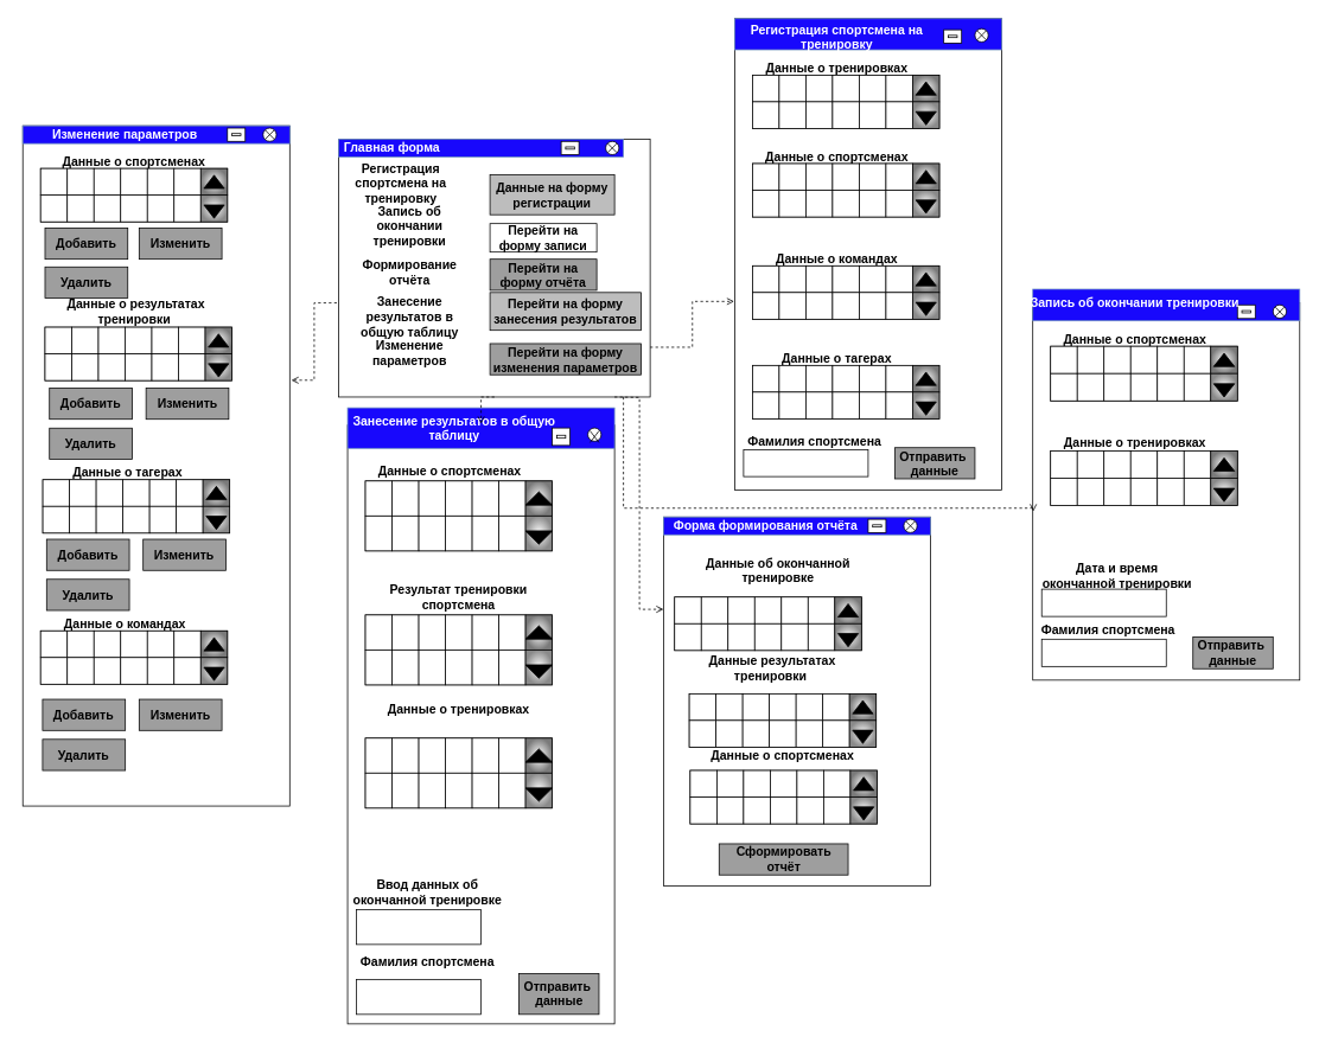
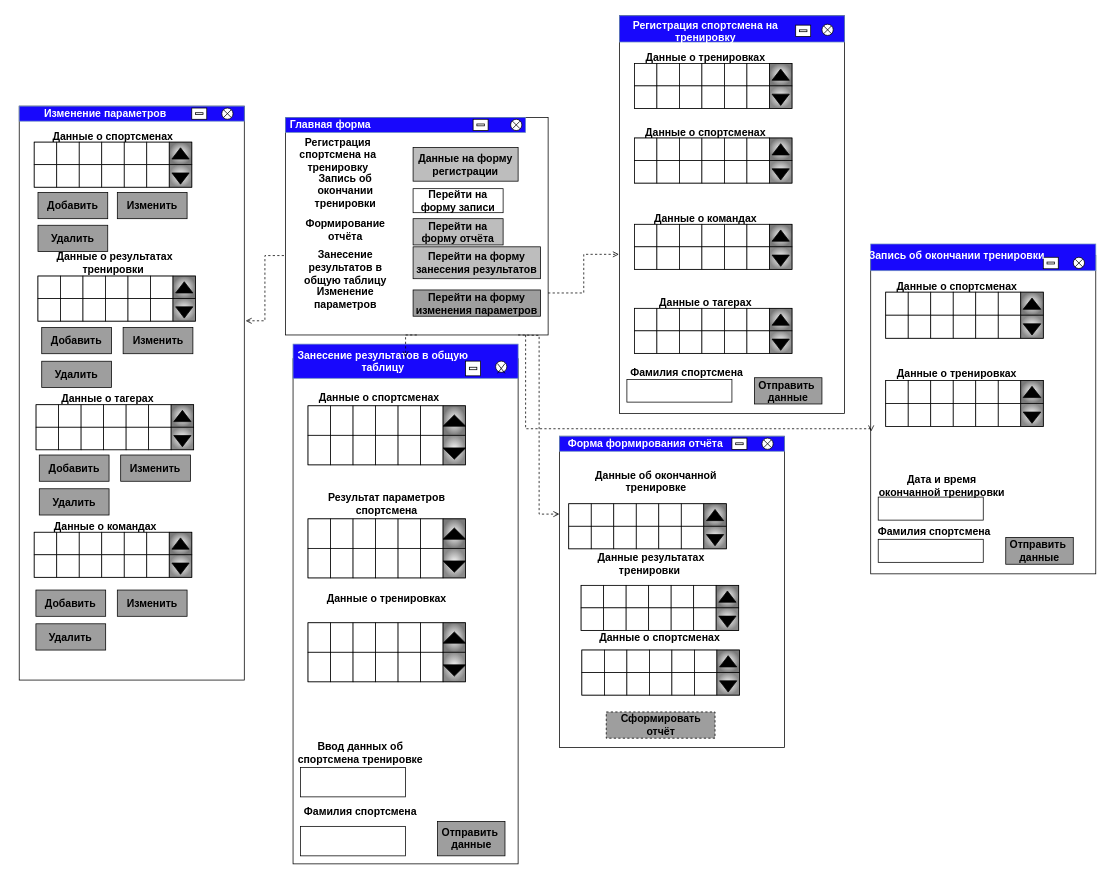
- <mxCell id="9" value="Перейти на форму отчёта" style="rounded=0;whiteSpace=wrap;html=1;fillColor=#9e9e9e;fontSize=14;fontStyle=1;" parent="2" vertex="1"><mxGeometry x="180" y="140" width="120" height="35" as="geometry" /></mxCell>
+ <mxCell id="9" value="Перейти на форму отчёта" style="rounded=0;whiteSpace=wrap;html=1;fillColor=#BDBDBD;fontSize=14;fontStyle=1" parent="2" vertex="1"><mxGeometry x="180" y="140" width="120" height="35" as="geometry" /></mxCell>
- <mxCell id="164" value="Результат тренировки спортсмена" style="text;html=1;strokeColor=none;fillColor=none;align=center;verticalAlign=middle;whiteSpace=wrap;rounded=0;fontSize=14;fontStyle=1" parent="135" vertex="1"><mxGeometry x="30" y="180.824" width="210" height="39.311" as="geometry" /></mxCell>
+ <mxCell id="164" value="Результат параметров спортсмена" style="text;html=1;strokeColor=none;fillColor=none;align=center;verticalAlign=middle;whiteSpace=wrap;rounded=0;fontSize=14;fontStyle=1" parent="135" vertex="1"><mxGeometry x="30" y="180.824" width="210" height="39.311" as="geometry" /></mxCell>
- <mxCell id="269" value="Сформировать отчёт" style="rounded=0;whiteSpace=wrap;html=1;fillColor=#9E9E9E;fontSize=14;fontStyle=1" parent="1" vertex="1"><mxGeometry x="807.5" y="948.5" width="145" height="35" as="geometry" /></mxCell>
+ <mxCell id="269" value="Сформировать отчёт" style="rounded=0;whiteSpace=wrap;html=1;fillColor=#9E9E9E;fontSize=14;fontStyle=1;dashed=1;" parent="1" vertex="1"><mxGeometry x="807.5" y="948.5" width="145" height="35" as="geometry" /></mxCell>
- <mxCell id="204" value="Ввод данных об окончанной тренировке" style="text;html=1;strokeColor=none;fillColor=none;align=center;verticalAlign=middle;whiteSpace=wrap;rounded=0;fontSize=14;fontStyle=1" vertex="1" parent="135"><mxGeometry x="10" y="512.071" width="180" height="39.31" as="geometry" /></mxCell>
+ <mxCell id="204" value="Ввод данных об спортсмена тренировке" style="text;html=1;strokeColor=none;fillColor=none;align=center;verticalAlign=middle;whiteSpace=wrap;rounded=0;fontSize=14;fontStyle=1" vertex="1" parent="135"><mxGeometry x="10" y="512.071" width="180" height="39.31" as="geometry" /></mxCell>
